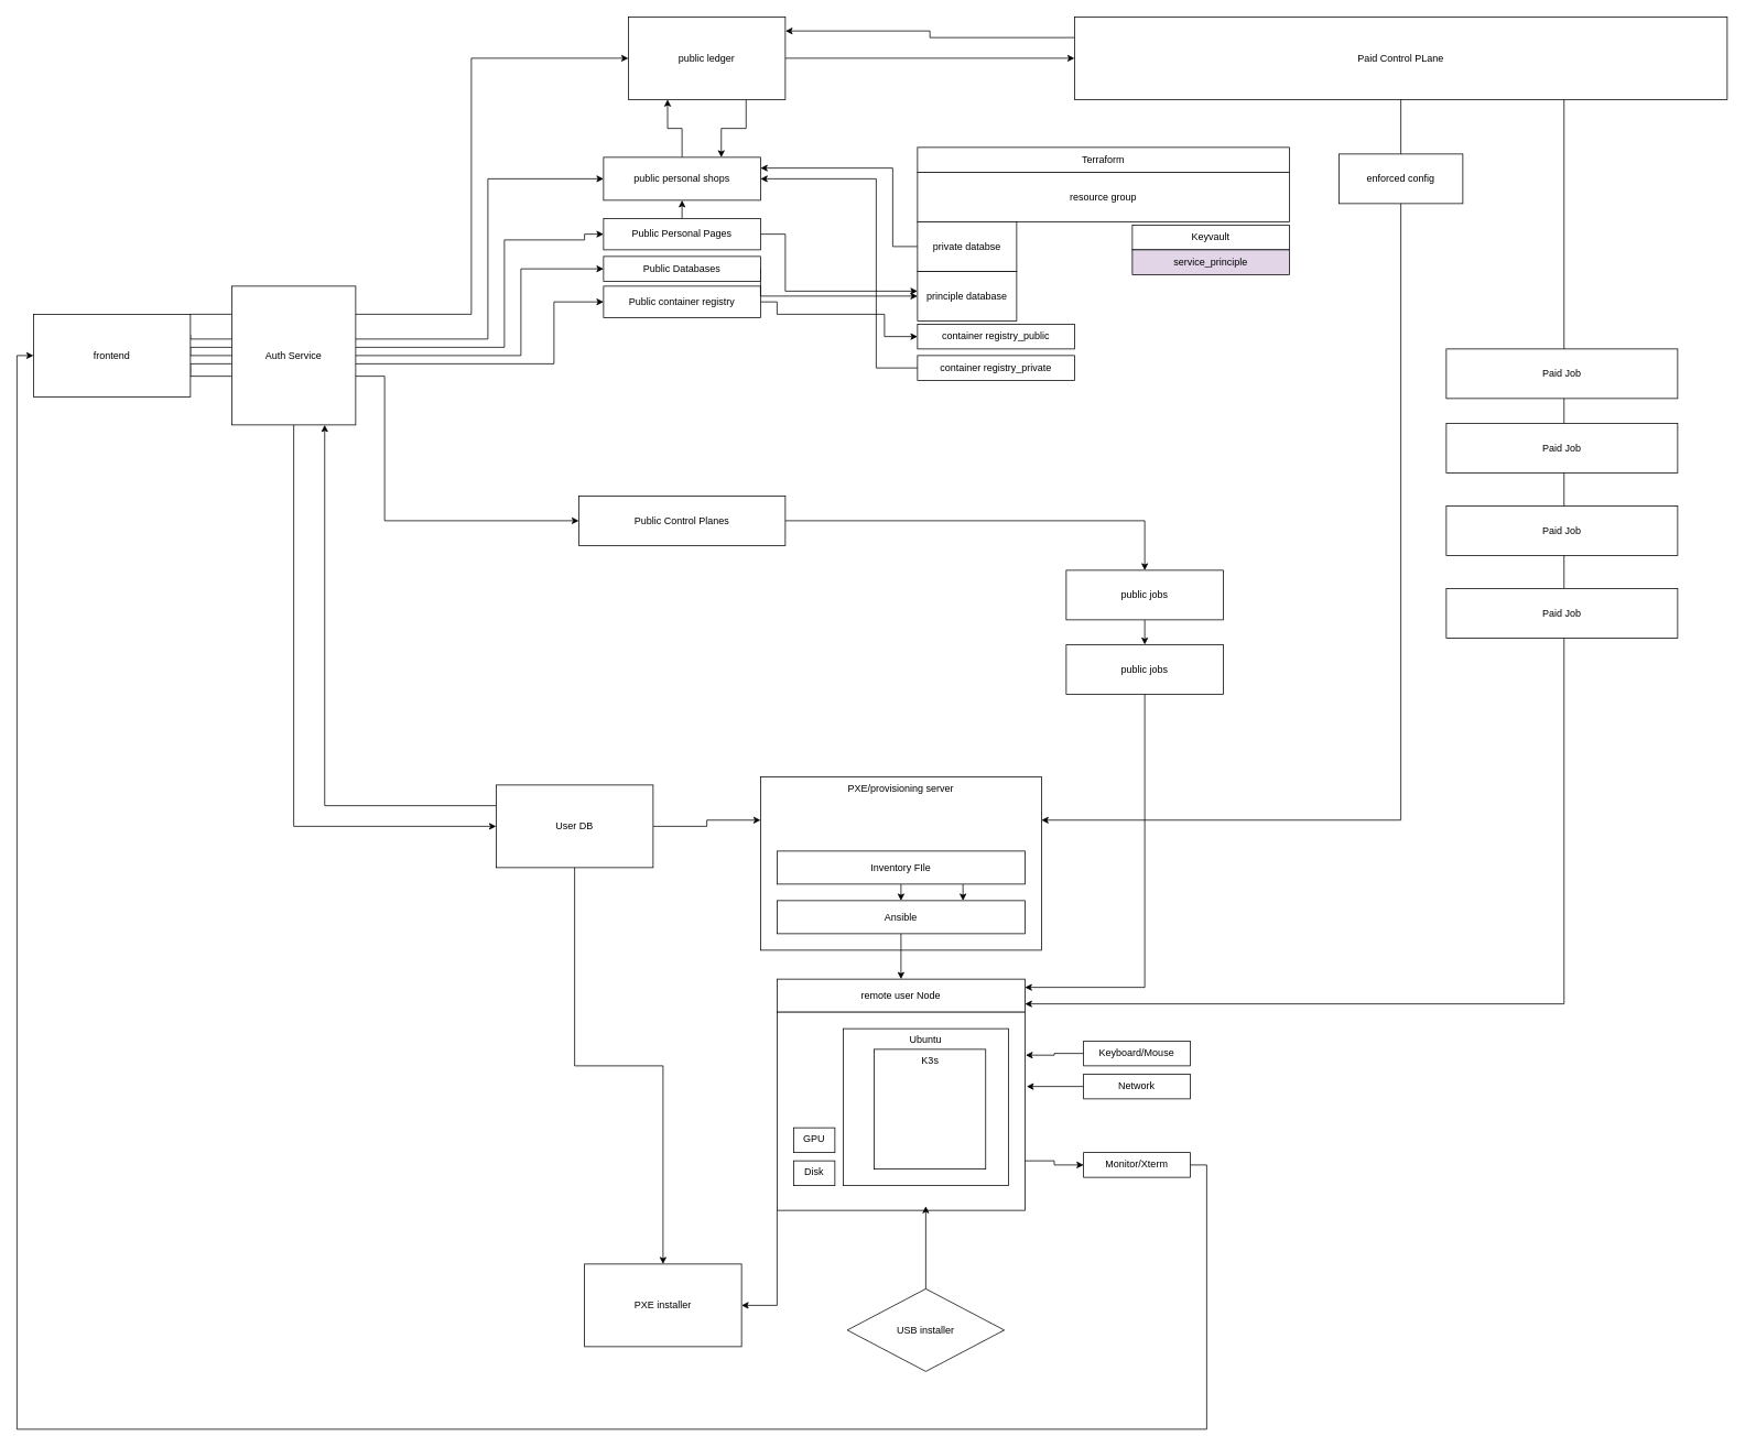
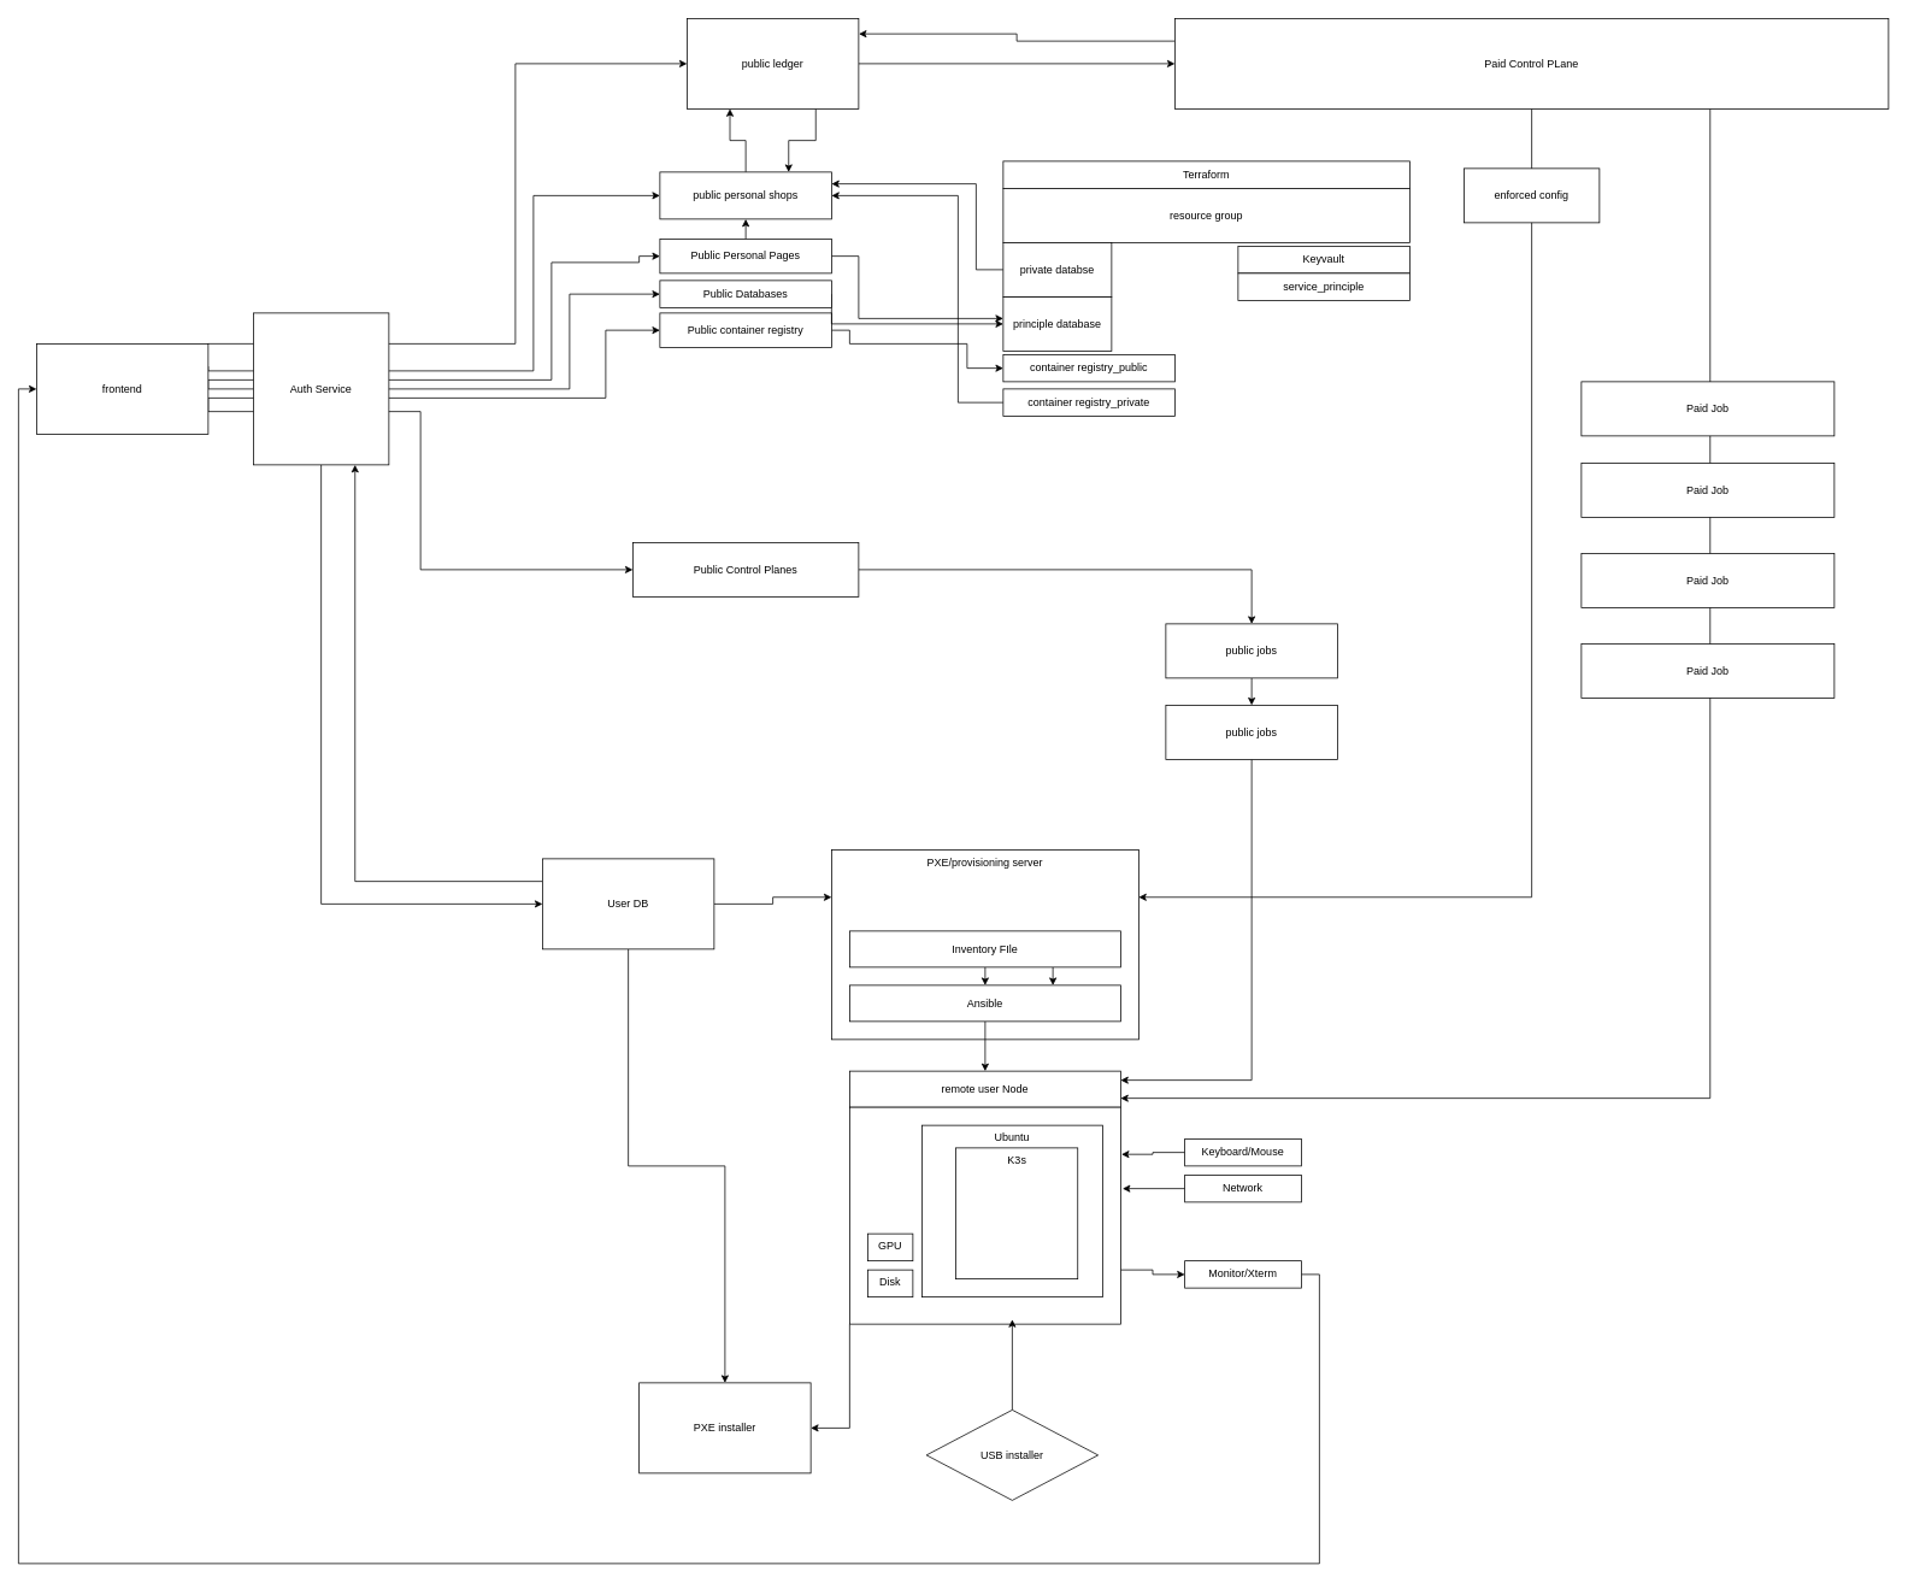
- <mxCell id="17" value="service_principle" style="rounded=0;whiteSpace=wrap;html=1;fillColor=#e1d5e7;" vertex="1" parent="1"><mxGeometry x="1370" y="302" width="190" height="30" as="geometry" /></mxCell>
+ <mxCell id="17" value="service_principle" style="rounded=0;whiteSpace=wrap;html=1;" vertex="1" parent="1"><mxGeometry x="1370" y="302" width="190" height="30" as="geometry" /></mxCell>
